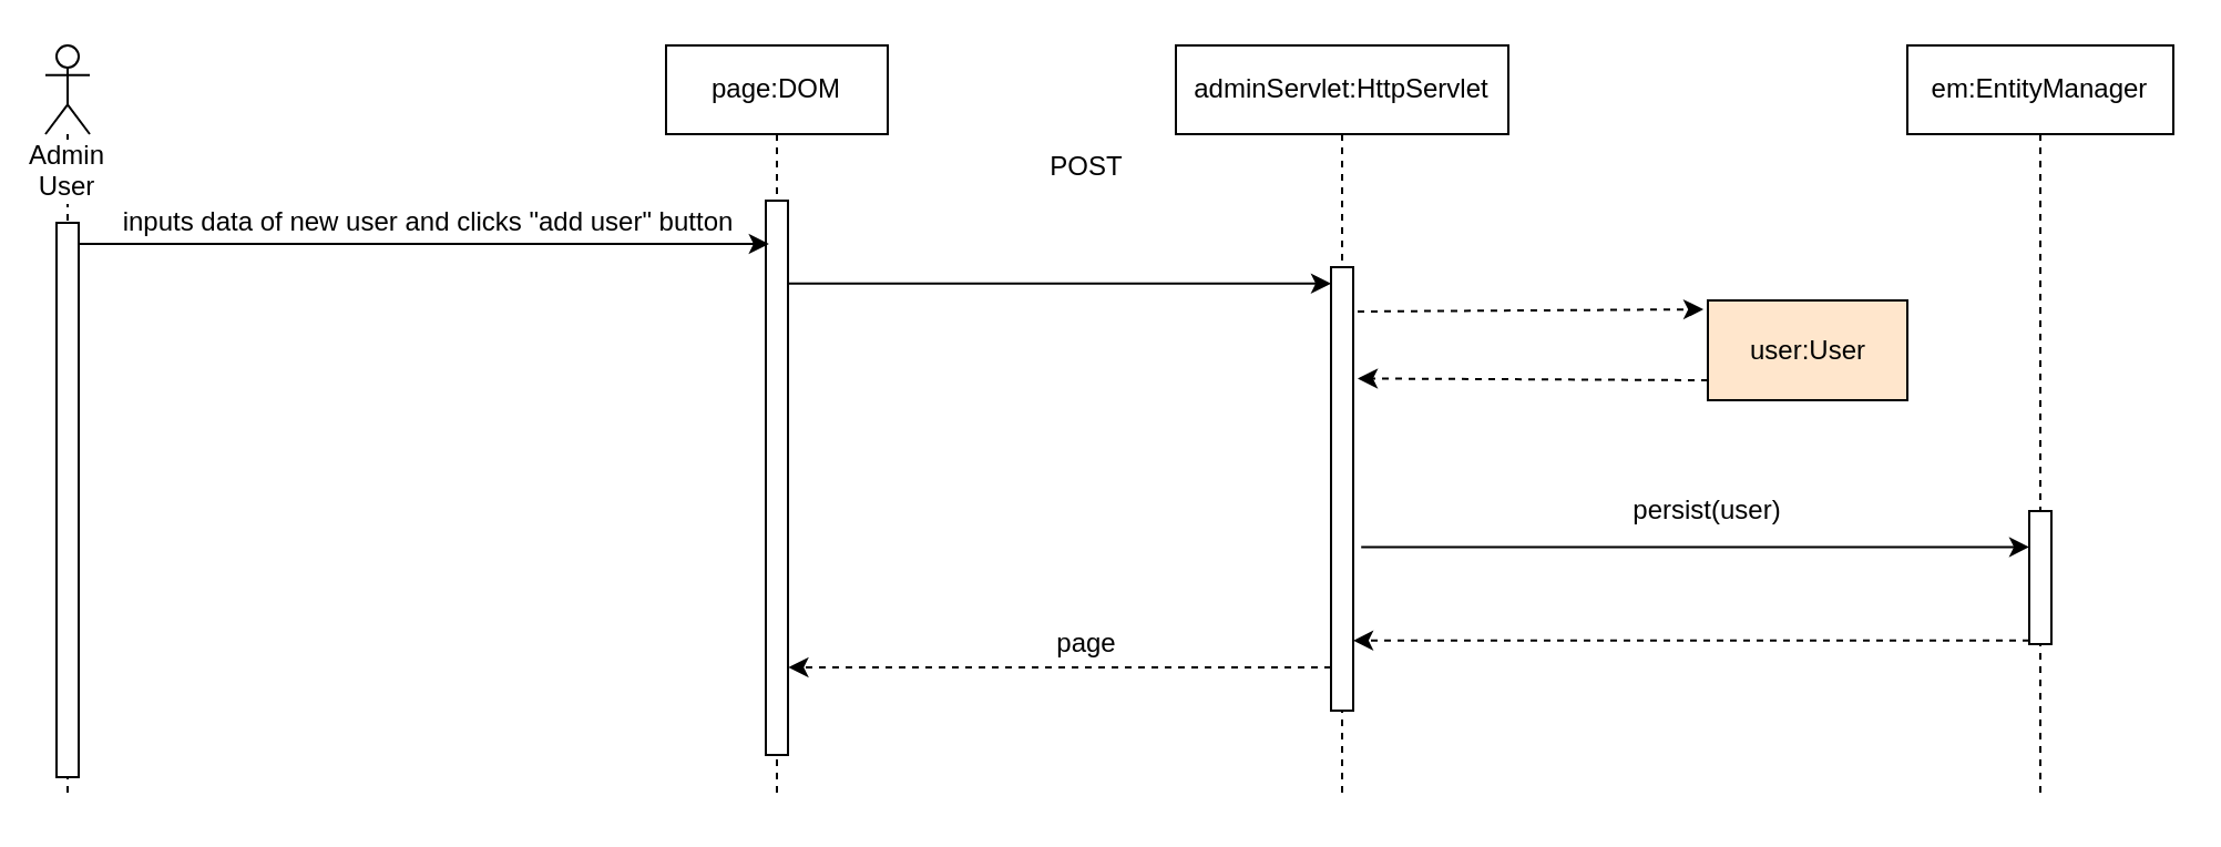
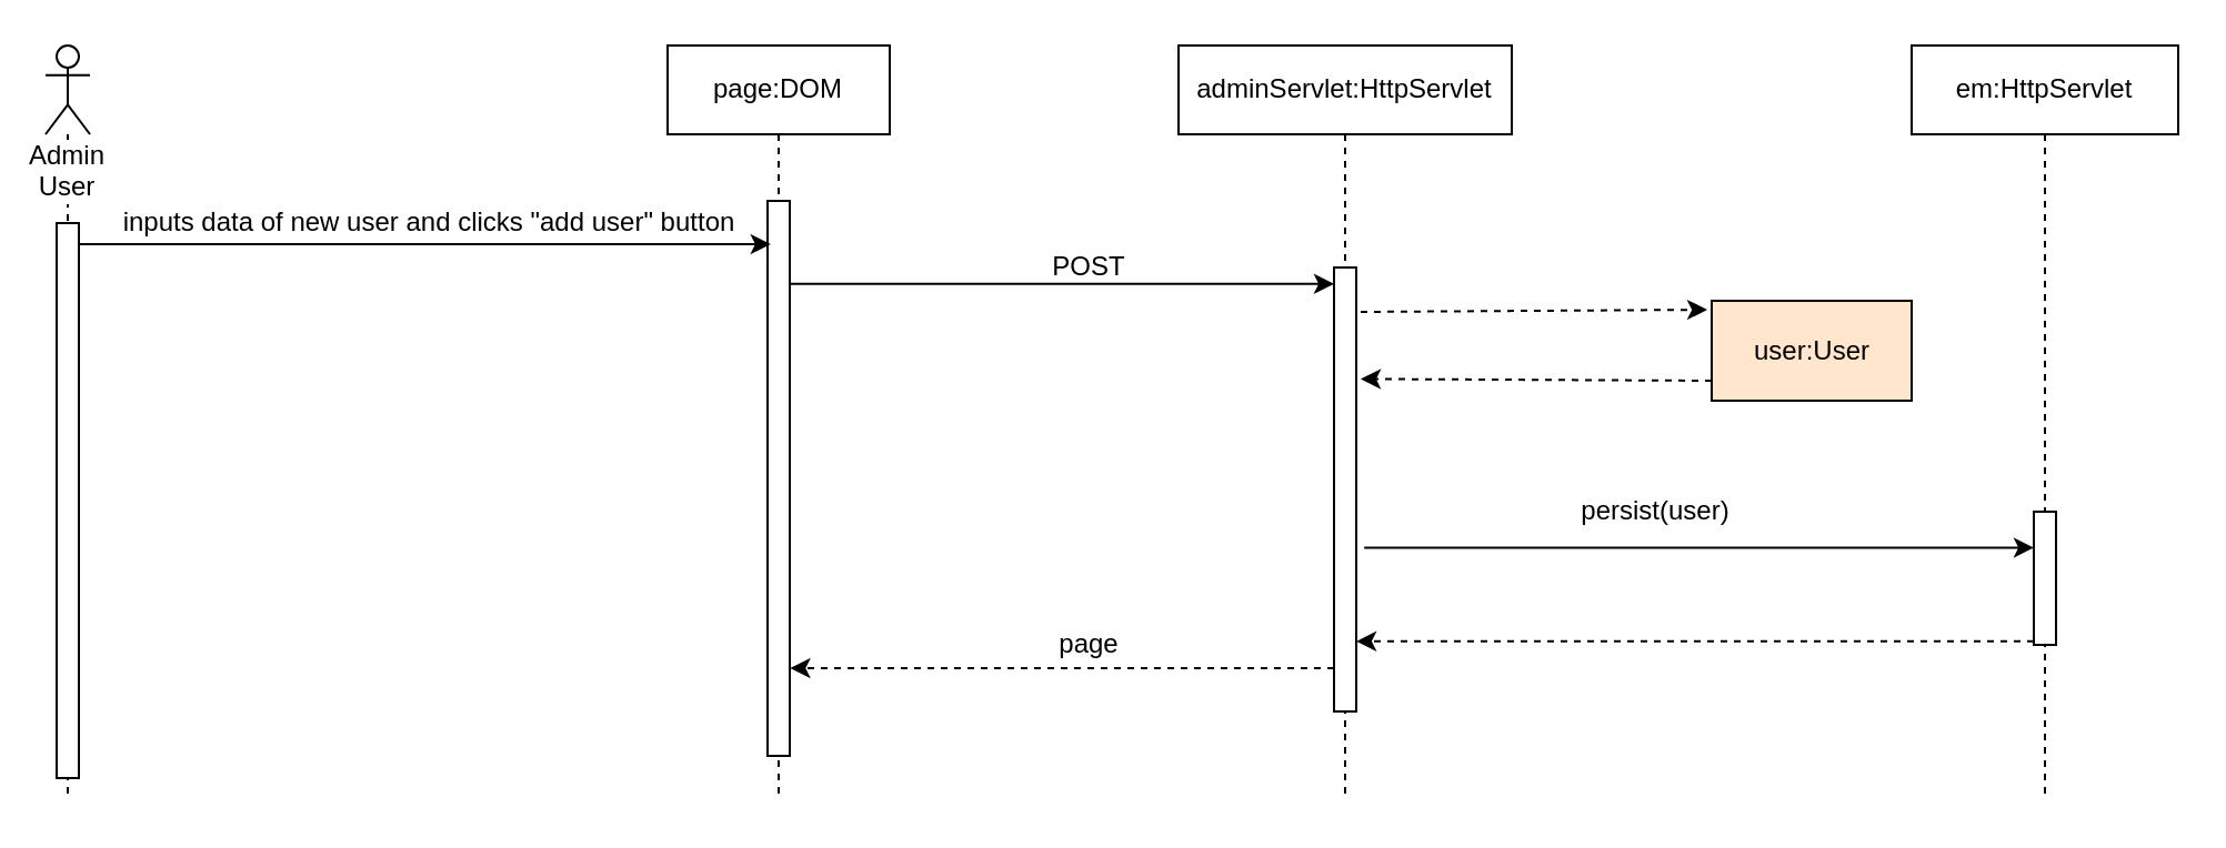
- <mxCell id="15" value="em:EntityManager" style="shape=umlLifeline;perimeter=lifelinePerimeter;whiteSpace=wrap;html=1;container=1;collapsible=0;recursiveResize=0;outlineConnect=0;" parent="1" vertex="1"><mxGeometry x="860" y="20" width="120" height="340" as="geometry" /></mxCell>
+ <mxCell id="15" value="em:HttpServlet" style="shape=umlLifeline;perimeter=lifelinePerimeter;whiteSpace=wrap;html=1;container=1;collapsible=0;recursiveResize=0;outlineConnect=0;" parent="1" vertex="1"><mxGeometry x="860" y="20" width="120" height="340" as="geometry" /></mxCell>
- <mxCell id="8" value="POST" style="text;html=1;strokeColor=none;fillColor=none;align=center;verticalAlign=middle;whiteSpace=wrap;rounded=0;" parent="1" vertex="1"><mxGeometry x="470" y="65" width="40" height="20" as="geometry" /></mxCell>
+ <mxCell id="8" value="POST" style="text;html=1;strokeColor=none;fillColor=none;align=center;verticalAlign=middle;whiteSpace=wrap;rounded=0;" parent="1" vertex="1"><mxGeometry x="470" y="110" width="40" height="20" as="geometry" /></mxCell>
- <mxCell id="14" value="persist(user)" style="text;html=1;strokeColor=none;fillColor=none;align=center;verticalAlign=middle;whiteSpace=wrap;rounded=0;" parent="1" vertex="1"><mxGeometry x="730" y="220" width="80" height="20" as="geometry" /></mxCell>
+ <mxCell id="14" value="persist(user)" style="text;html=1;strokeColor=none;fillColor=none;align=center;verticalAlign=middle;whiteSpace=wrap;rounded=0;" parent="1" vertex="1"><mxGeometry x="705" y="220" width="80" height="20" as="geometry" /></mxCell>
